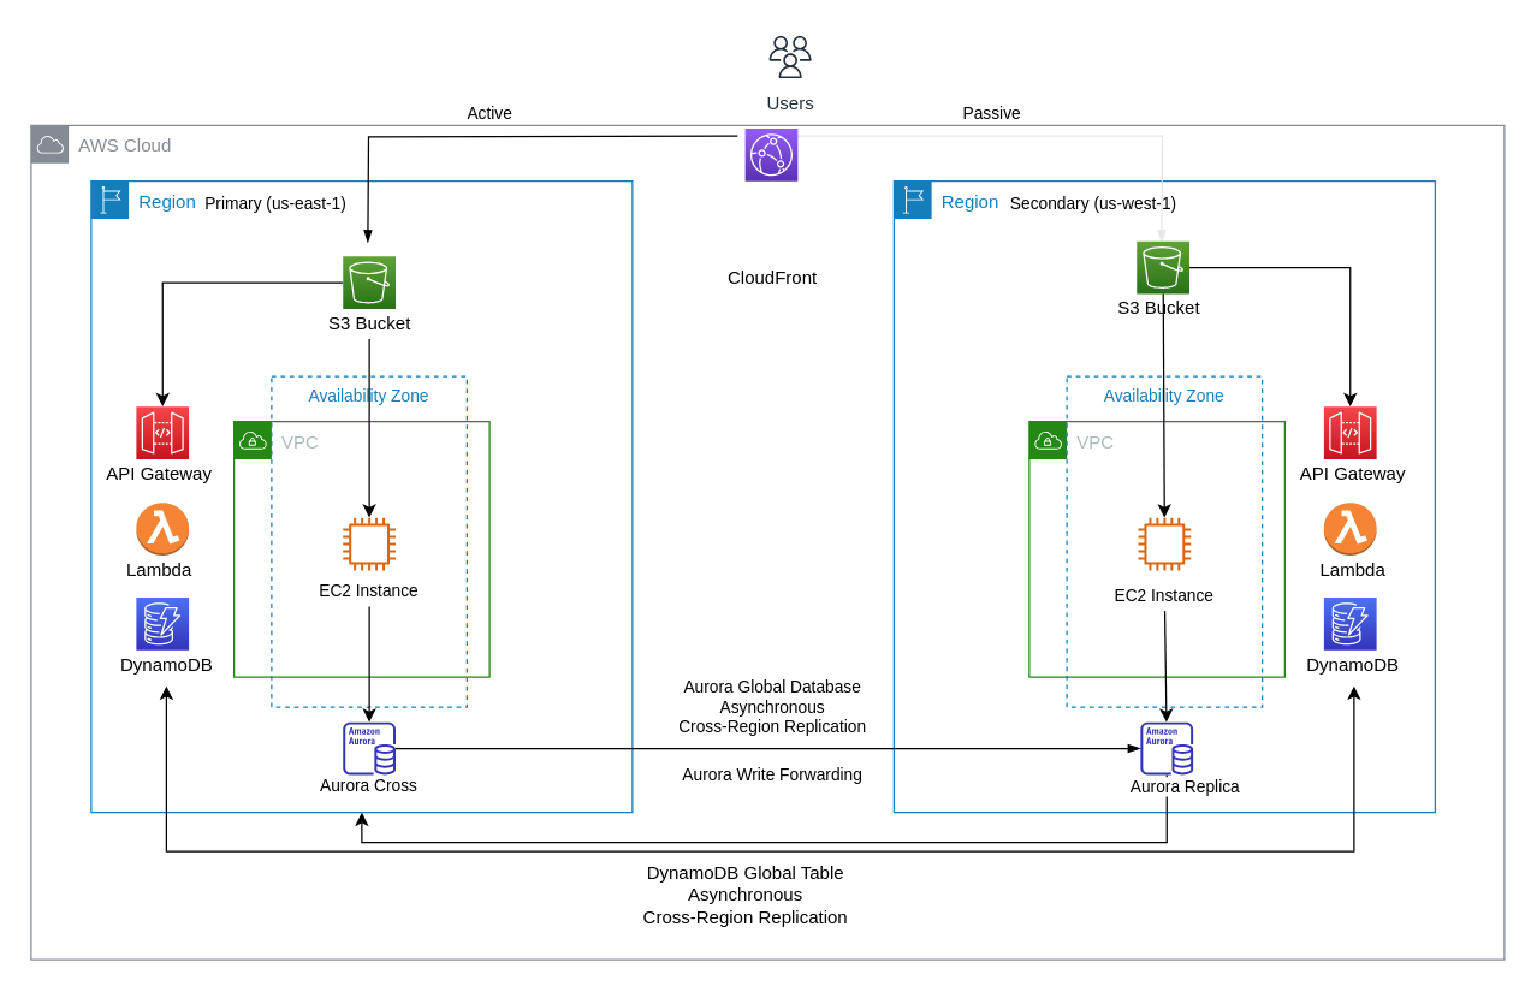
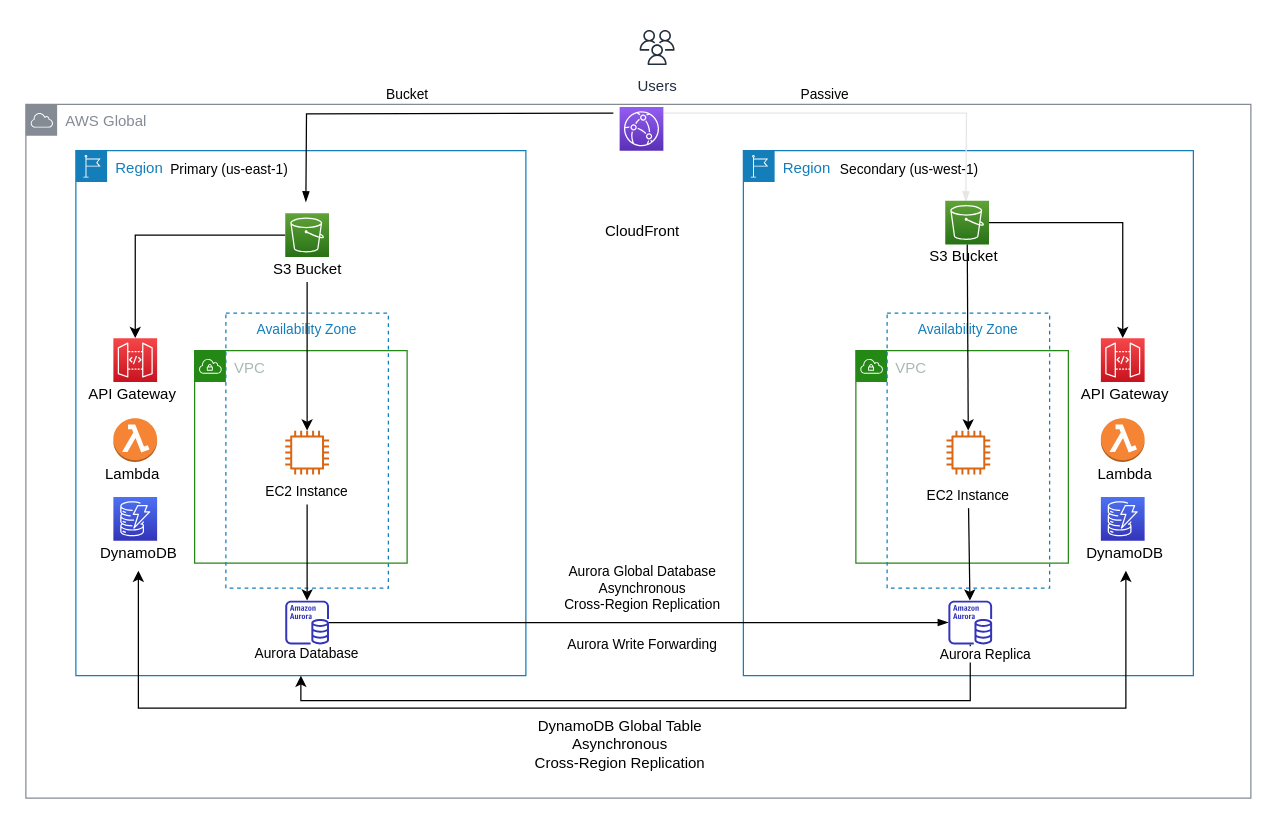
- <mxCell id="11" value="Active" style="text;html=1;align=center;verticalAlign=middle;resizable=0;points=[];autosize=1;fontSize=11;" parent="1" vertex="1"><mxGeometry x="300" y="65" width="50" height="20" as="geometry" /></mxCell>
+ <mxCell id="11" value="Bucket" style="text;html=1;align=center;verticalAlign=middle;resizable=0;points=[];autosize=1;fontSize=11;" parent="1" vertex="1"><mxGeometry x="300" y="65" width="50" height="20" as="geometry" /></mxCell>
- <mxCell id="2" value="AWS Cloud" style="outlineConnect=0;gradientColor=none;html=1;whiteSpace=wrap;fontSize=12;fontStyle=0;shape=mxgraph.aws4.group;grIcon=mxgraph.aws4.group_aws_cloud;strokeColor=#858B94;fillColor=none;verticalAlign=top;align=left;spacingLeft=30;fontColor=#858B94;dashed=0;" parent="1" vertex="1"><mxGeometry x="20" y="83" width="980" height="555" as="geometry" /></mxCell>
+ <mxCell id="2" value="AWS Global" style="outlineConnect=0;gradientColor=none;html=1;whiteSpace=wrap;fontSize=12;fontStyle=0;shape=mxgraph.aws4.group;grIcon=mxgraph.aws4.group_aws_cloud;strokeColor=#858B94;fillColor=none;verticalAlign=top;align=left;spacingLeft=30;fontColor=#858B94;dashed=0;" parent="1" vertex="1"><mxGeometry x="20" y="83" width="980" height="555" as="geometry" /></mxCell>
- <mxCell id="19" value="Aurora Cross" style="text;html=1;strokeColor=none;fillColor=none;align=center;verticalAlign=middle;whiteSpace=wrap;rounded=0;fontSize=11;" parent="1" vertex="1"><mxGeometry x="195" y="512" width="100" height="20" as="geometry" /></mxCell>
+ <mxCell id="19" value="Aurora Database" style="text;html=1;strokeColor=none;fillColor=none;align=center;verticalAlign=middle;whiteSpace=wrap;rounded=0;fontSize=11;" parent="1" vertex="1"><mxGeometry x="195" y="512" width="100" height="20" as="geometry" /></mxCell>
